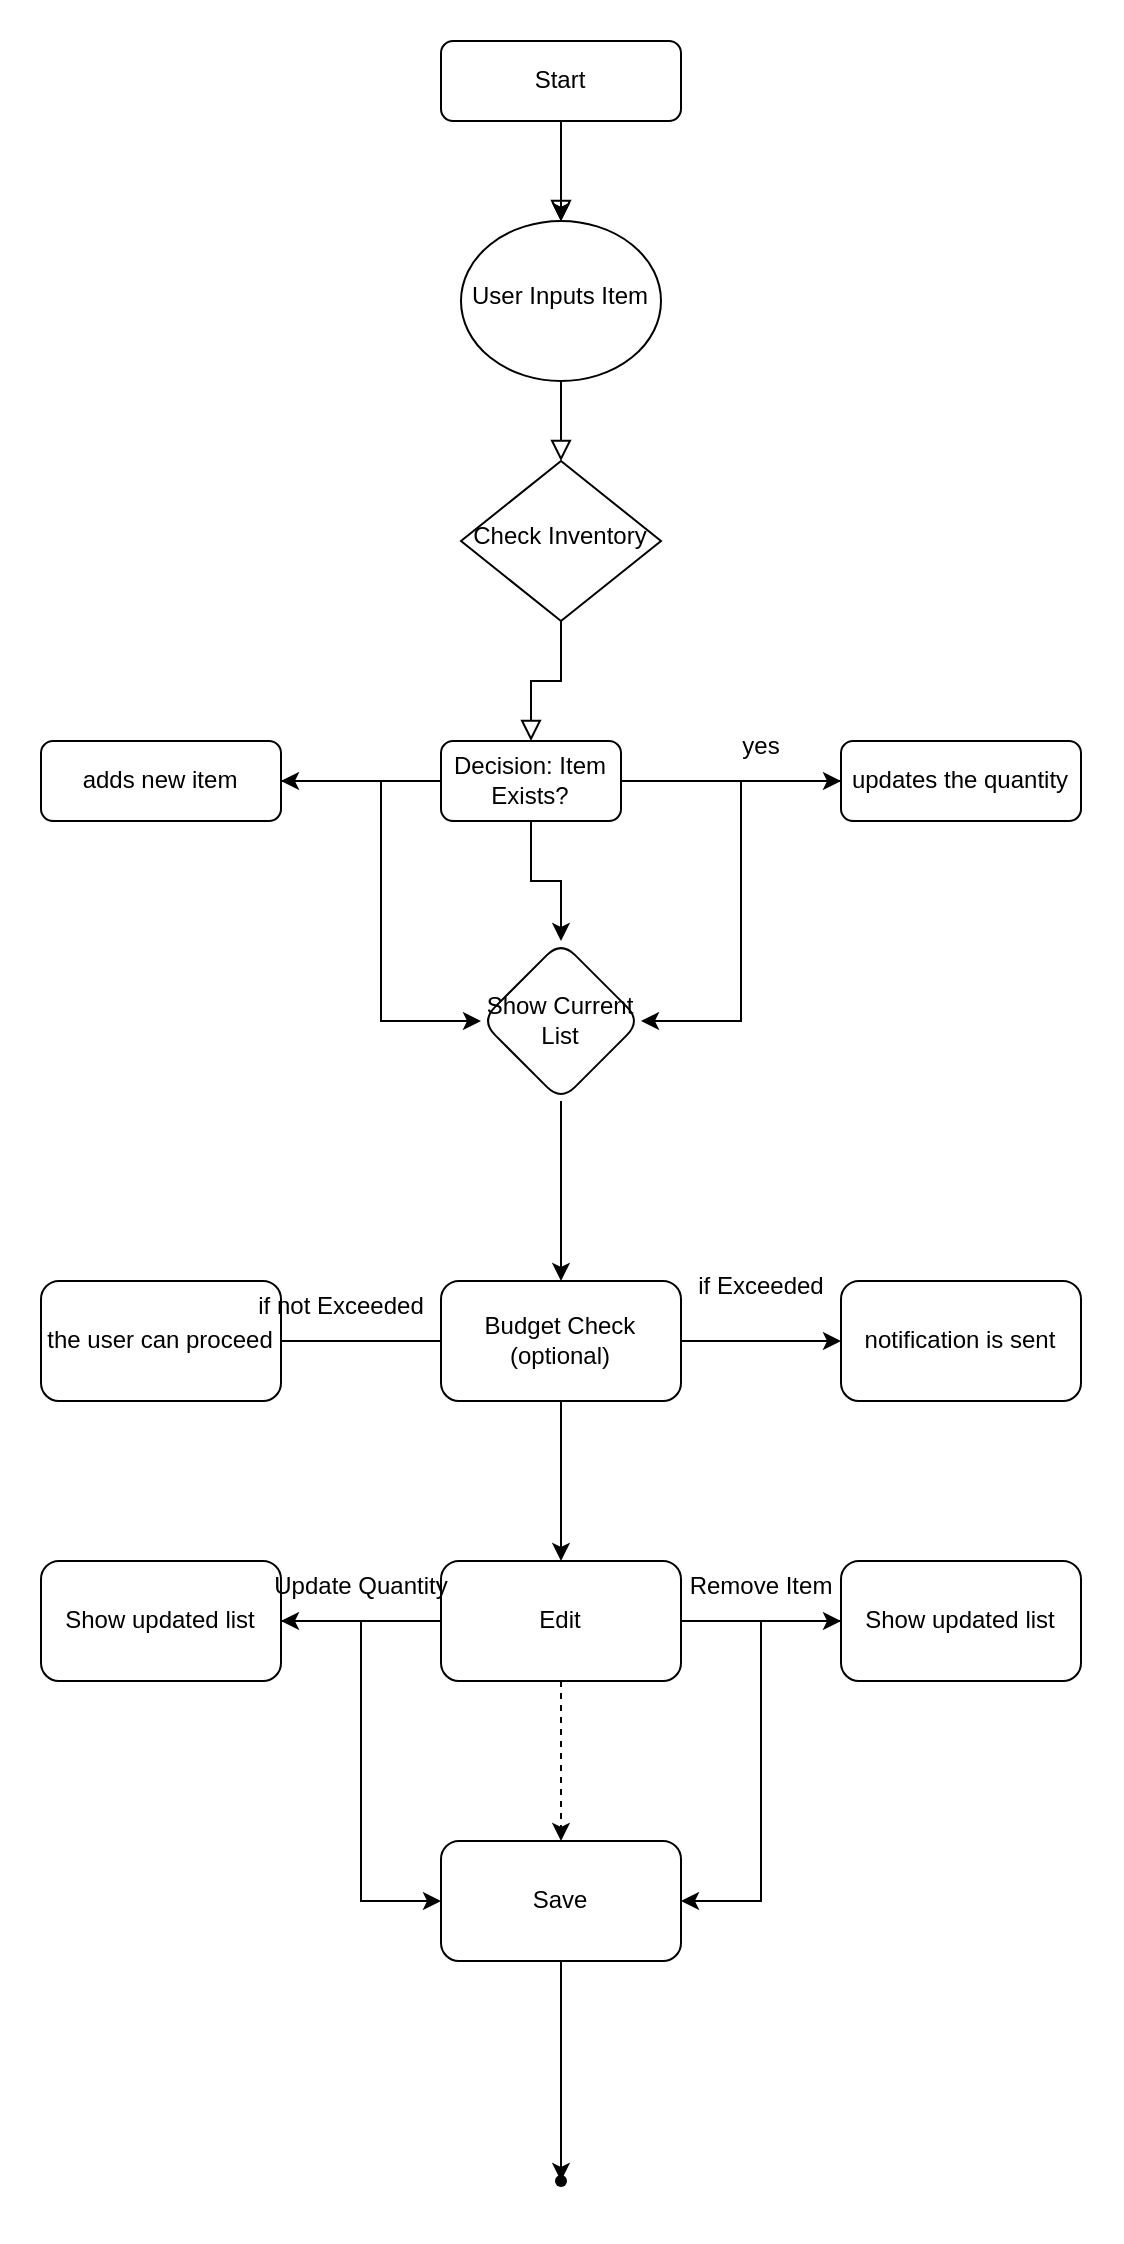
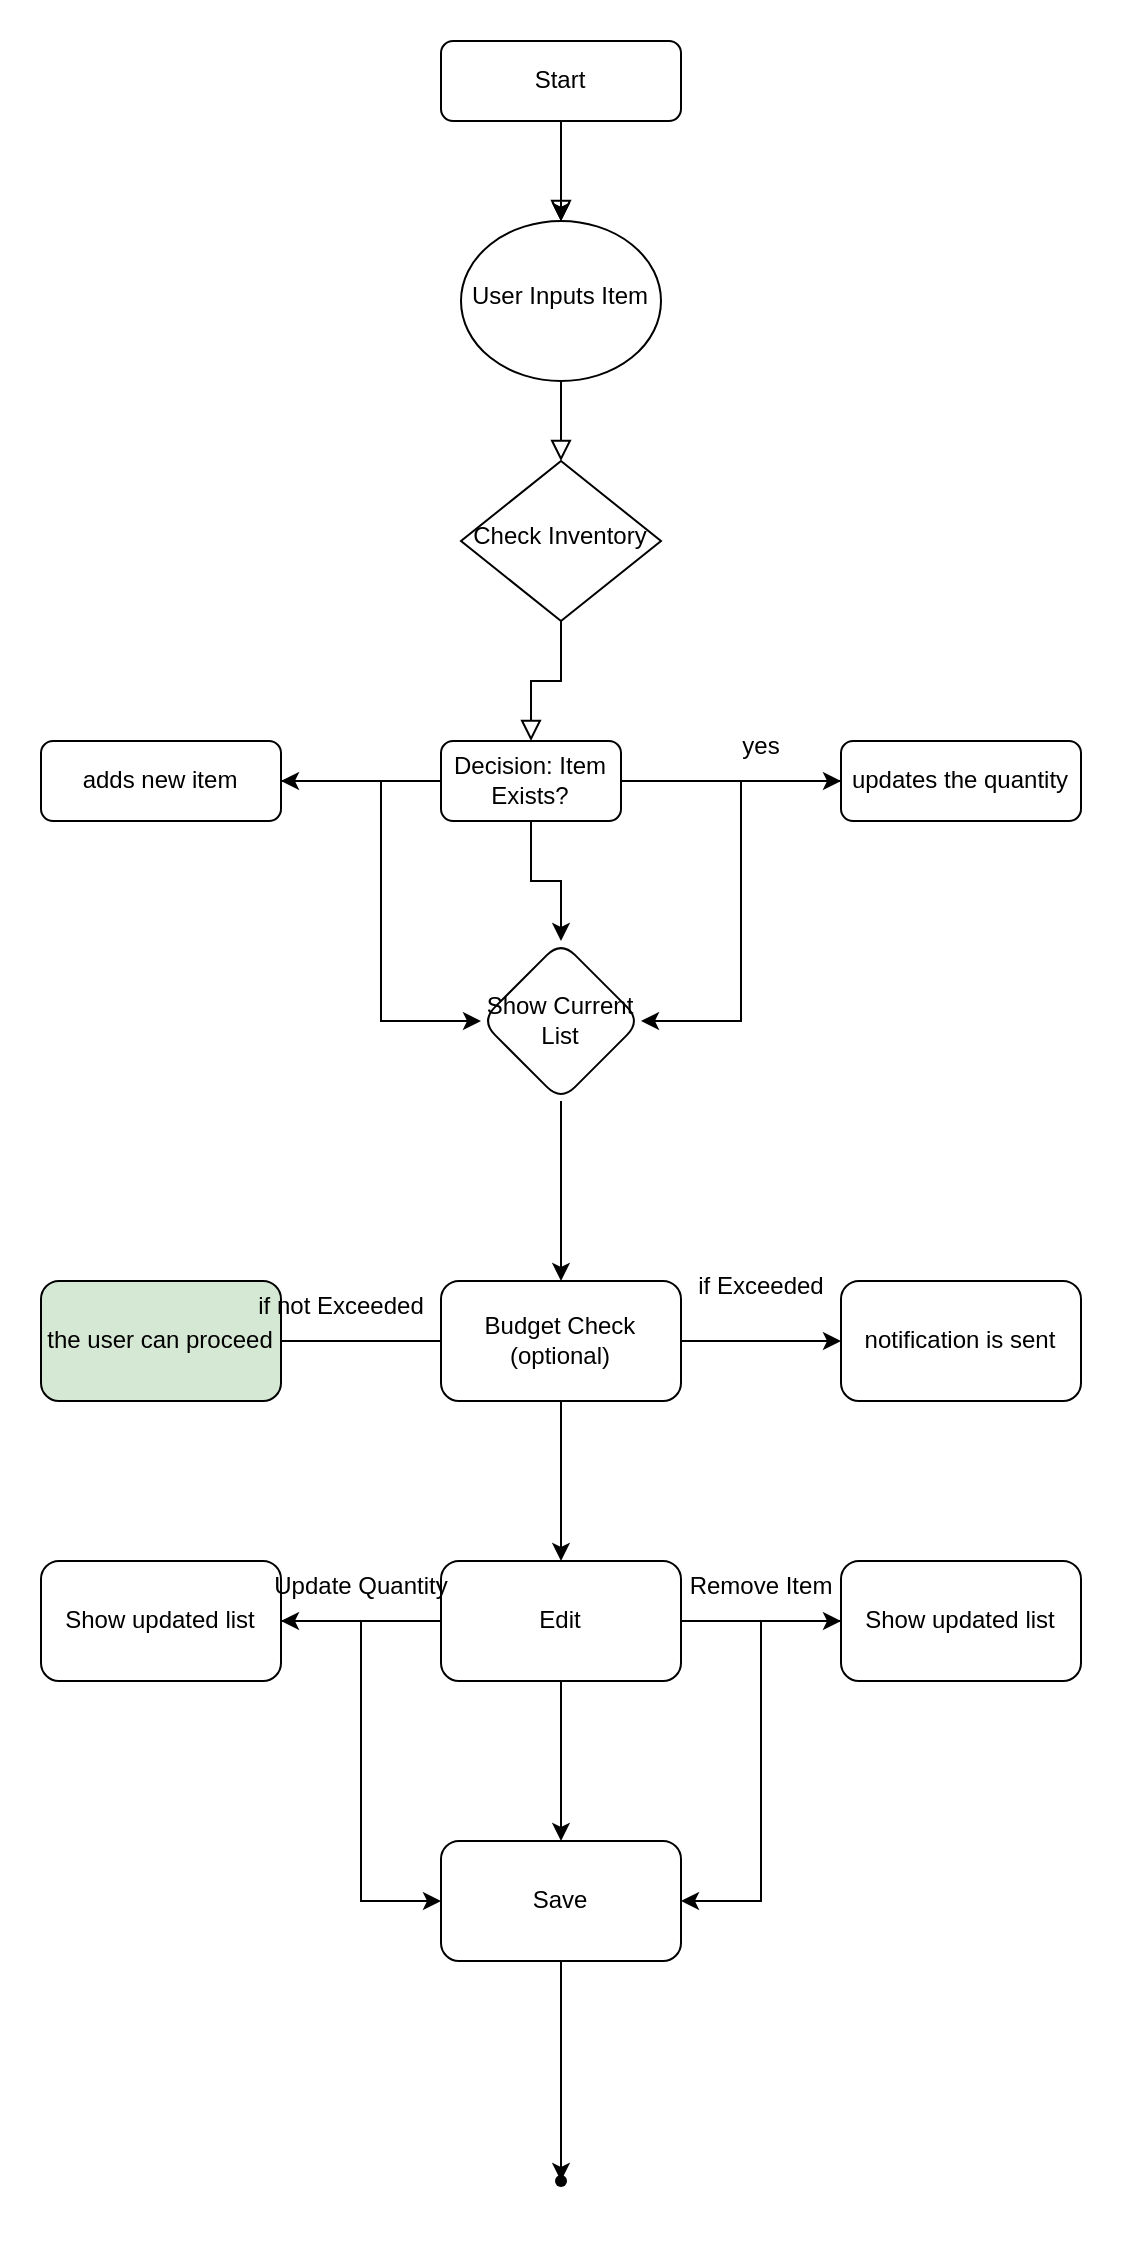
- <mxCell id="27" value="the user can proceed" style="whiteSpace=wrap;html=1;rounded=1;glass=0;strokeWidth=1;shadow=0;" vertex="1" parent="1"><mxGeometry x="20" y="640" width="120" height="60" as="geometry" /></mxCell>
+ <mxCell id="27" value="the user can proceed" style="whiteSpace=wrap;html=1;rounded=1;glass=0;strokeWidth=1;shadow=0;fillColor=#d5e8d4;" vertex="1" parent="1"><mxGeometry x="20" y="640" width="120" height="60" as="geometry" /></mxCell>
- <mxCell id="29" value="" style="edgeStyle=orthogonalEdgeStyle;rounded=0;orthogonalLoop=1;jettySize=auto;html=1;dashed=1;" edge="1" parent="1" source="32" target="34"><mxGeometry relative="1" as="geometry" /></mxCell>
+ <mxCell id="29" value="" style="edgeStyle=orthogonalEdgeStyle;rounded=0;orthogonalLoop=1;jettySize=auto;html=1;" edge="1" parent="1" source="32" target="34"><mxGeometry relative="1" as="geometry" /></mxCell>
